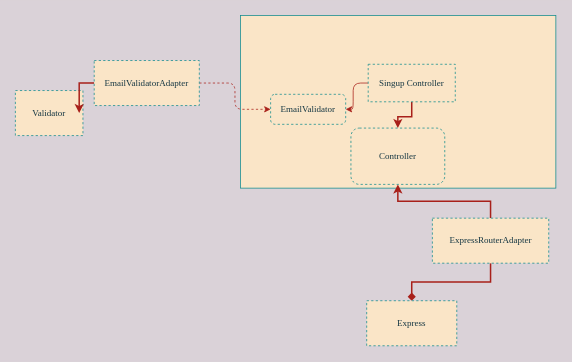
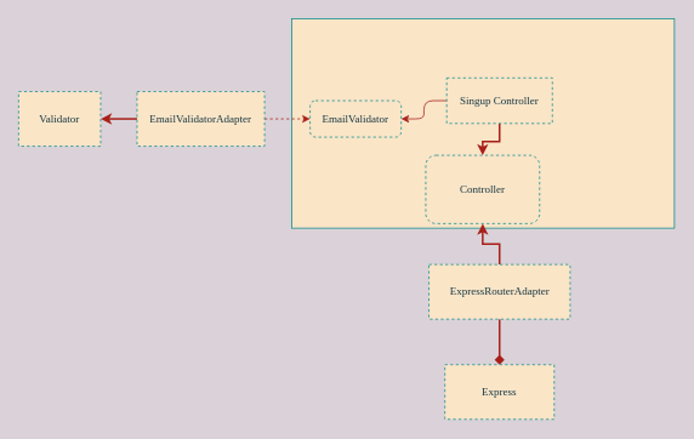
- <mxCell id="14" value="EmailValidatorAdapter" style="rounded=0;whiteSpace=wrap;html=1;dashed=1;strokeColor=#0F8B8D;fillColor=#FAE5C7;fontFamily=Verdana;fontColor=#143642;" vertex="1" parent="1"><mxGeometry x="125" y="80" width="140" height="60" as="geometry" /></mxCell>
+ <mxCell id="14" value="EmailValidatorAdapter" style="rounded=0;whiteSpace=wrap;html=1;dashed=1;strokeColor=#0F8B8D;fillColor=#FAE5C7;fontFamily=Verdana;fontColor=#143642;" vertex="1" parent="1"><mxGeometry x="150" y="100" width="140" height="60" as="geometry" /></mxCell>
- <mxCell id="15" value="EmailValidator" style="rounded=1;whiteSpace=wrap;html=1;dashed=1;strokeColor=#0F8B8D;fillColor=#FAE5C7;fontFamily=Verdana;fontColor=#143642;" vertex="1" parent="1"><mxGeometry x="360" y="125" width="100" height="40" as="geometry" /></mxCell>
+ <mxCell id="15" value="EmailValidator" style="rounded=1;whiteSpace=wrap;html=1;dashed=1;strokeColor=#0F8B8D;fillColor=#FAE5C7;fontFamily=Verdana;fontColor=#143642;" vertex="1" parent="1"><mxGeometry x="340" y="110" width="100" height="40" as="geometry" /></mxCell>
- <mxCell id="11" value="Validator" style="rounded=0;whiteSpace=wrap;html=1;dashed=1;strokeColor=#0F8B8D;fillColor=#FAE5C7;fontFamily=Verdana;fontColor=#143642;" vertex="1" parent="1"><mxGeometry x="20" y="120" width="90" height="60" as="geometry" /></mxCell>
+ <mxCell id="11" value="Validator" style="rounded=0;whiteSpace=wrap;html=1;dashed=1;strokeColor=#0F8B8D;fillColor=#FAE5C7;fontFamily=Verdana;fontColor=#143642;" vertex="1" parent="1"><mxGeometry x="20" y="100" width="90" height="60" as="geometry" /></mxCell>
- <mxCell id="8" value="ExpressRouterAdapter" style="rounded=0;whiteSpace=wrap;html=1;dashed=1;fillColor=#FAE5C7;strokeColor=#0F8B8D;fontFamily=Verdana;fontColor=#143642;" vertex="1" parent="1"><mxGeometry x="575.5" y="290" width="155" height="60" as="geometry" /></mxCell>
+ <mxCell id="8" value="ExpressRouterAdapter" style="rounded=0;whiteSpace=wrap;html=1;dashed=1;fillColor=#FAE5C7;strokeColor=#0F8B8D;fontFamily=Verdana;fontColor=#143642;" vertex="1" parent="1"><mxGeometry x="470.5" y="290" width="155" height="60" as="geometry" /></mxCell>
